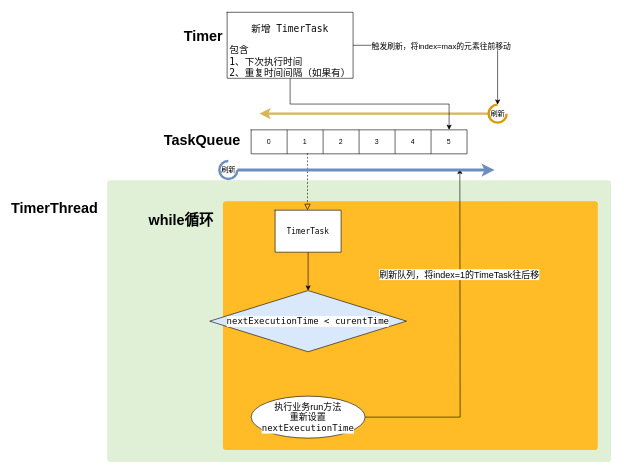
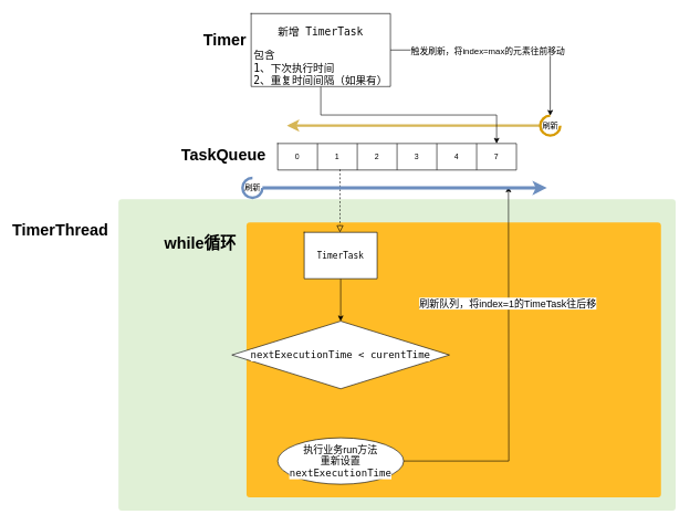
- <mxCell id="11" value="5" style="shape=partialRectangle;html=1;whiteSpace=wrap;connectable=0;overflow=hidden;fillColor=none;top=0;left=0;bottom=0;right=0;" parent="5" vertex="1"><mxGeometry x="300" width="60" height="40" as="geometry" /></mxCell>
+ <mxCell id="11" value="7" style="shape=partialRectangle;html=1;whiteSpace=wrap;connectable=0;overflow=hidden;fillColor=none;top=0;left=0;bottom=0;right=0;" parent="5" vertex="1"><mxGeometry x="300" width="60" height="40" as="geometry" /></mxCell>
- <mxCell id="18" value="&lt;pre style=&quot;background-color: rgb(255, 255, 255); color: rgb(8, 8, 8); font-family: &amp;quot;jetbrains mono&amp;quot;, monospace; font-size: 15px;&quot;&gt;nextExecutionTime &amp;lt; curentTime&lt;/pre&gt;" style="rhombus;whiteSpace=wrap;html=1;startSize=0;fontSize=15;fillColor=#dae8fc;" parent="1" vertex="1"><mxGeometry x="349" y="484" width="328" height="102" as="geometry" /></mxCell>
+ <mxCell id="18" value="&lt;pre style=&quot;background-color: rgb(255, 255, 255); color: rgb(8, 8, 8); font-family: &amp;quot;jetbrains mono&amp;quot;, monospace; font-size: 15px;&quot;&gt;nextExecutionTime &amp;lt; curentTime&lt;/pre&gt;" style="rhombus;whiteSpace=wrap;html=1;startSize=0;fontSize=15;" parent="1" vertex="1"><mxGeometry x="349" y="484" width="328" height="102" as="geometry" /></mxCell>
